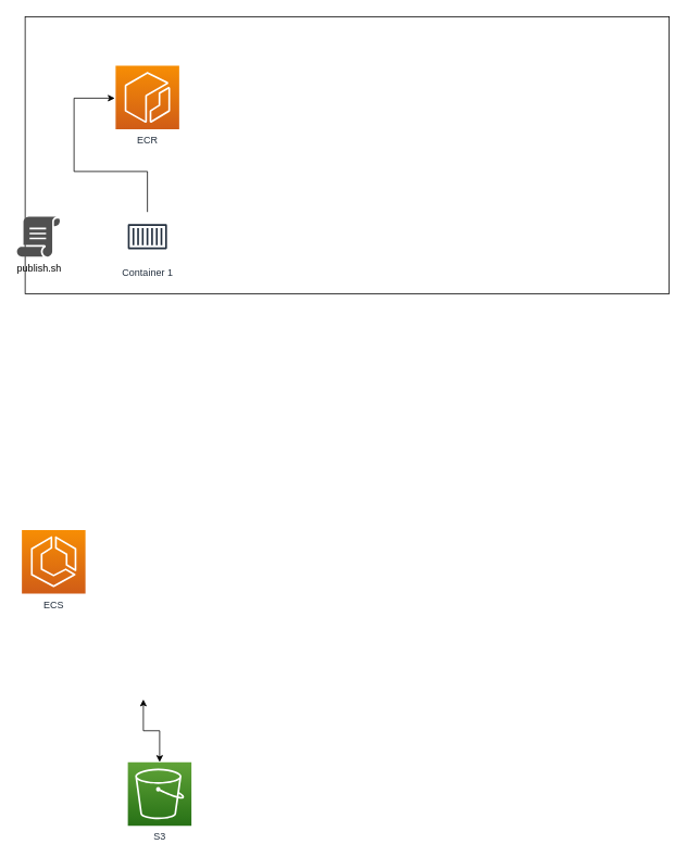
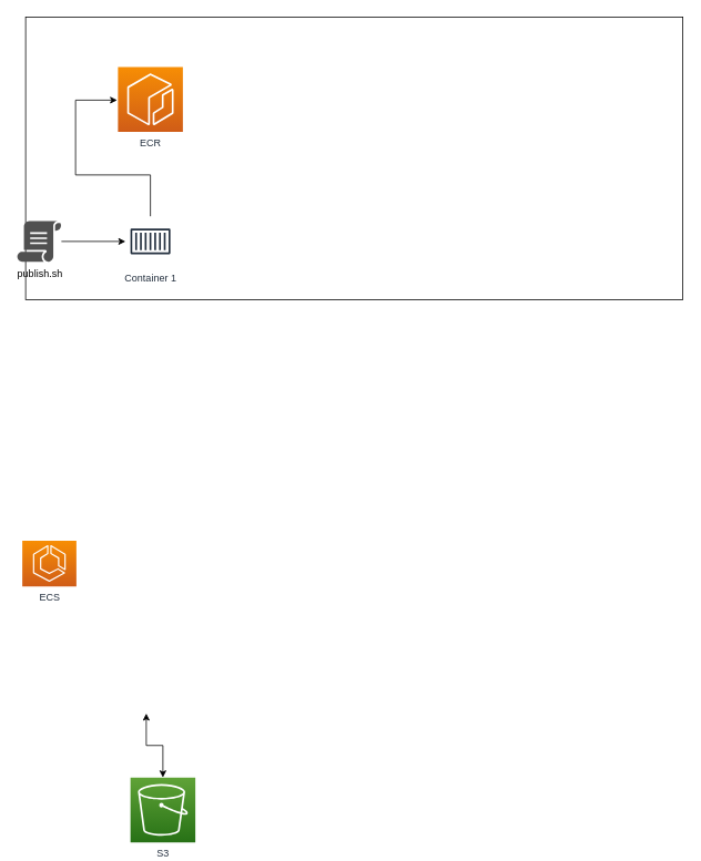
+ <mxCell id="3" value="" style="edgeStyle=orthogonalEdgeStyle;rounded=0;orthogonalLoop=1;jettySize=auto;html=1;" edge="1" parent="1" source="4" target="10"><mxGeometry relative="1" as="geometry" /></mxCell>
- <mxCell id="6" value="ECS" style="sketch=0;points=[[0,0,0],[0.25,0,0],[0.5,0,0],[0.75,0,0],[1,0,0],[0,1,0],[0.25,1,0],[0.5,1,0],[0.75,1,0],[1,1,0],[0,0.25,0],[0,0.5,0],[0,0.75,0],[1,0.25,0],[1,0.5,0],[1,0.75,0]];outlineConnect=0;fontColor=#232F3E;gradientColor=#F78E04;gradientDirection=north;fillColor=#D05C17;strokeColor=#ffffff;dashed=0;verticalLabelPosition=bottom;verticalAlign=top;align=center;html=1;fontSize=12;fontStyle=0;aspect=fixed;shape=mxgraph.aws4.resourceIcon;resIcon=mxgraph.aws4.ecs;" vertex="1" parent="1"><mxGeometry x="26" y="650" width="78" height="78" as="geometry" /></mxCell>
+ <mxCell id="6" value="ECS" style="sketch=0;points=[[0,0,0],[0.25,0,0],[0.5,0,0],[0.75,0,0],[1,0,0],[0,1,0],[0.25,1,0],[0.5,1,0],[0.75,1,0],[1,1,0],[0,0.25,0],[0,0.5,0],[0,0.75,0],[1,0.25,0],[1,0.5,0],[1,0.75,0]];outlineConnect=0;fontColor=#232F3E;gradientColor=#F78E04;gradientDirection=north;fillColor=#D05C17;strokeColor=#ffffff;dashed=0;verticalLabelPosition=bottom;verticalAlign=top;align=center;html=1;fontSize=12;fontStyle=0;aspect=fixed;shape=mxgraph.aws4.resourceIcon;resIcon=mxgraph.aws4.ecs;" vertex="1" parent="1"><mxGeometry x="26" y="650" width="65" height="55" as="geometry" /></mxCell>
